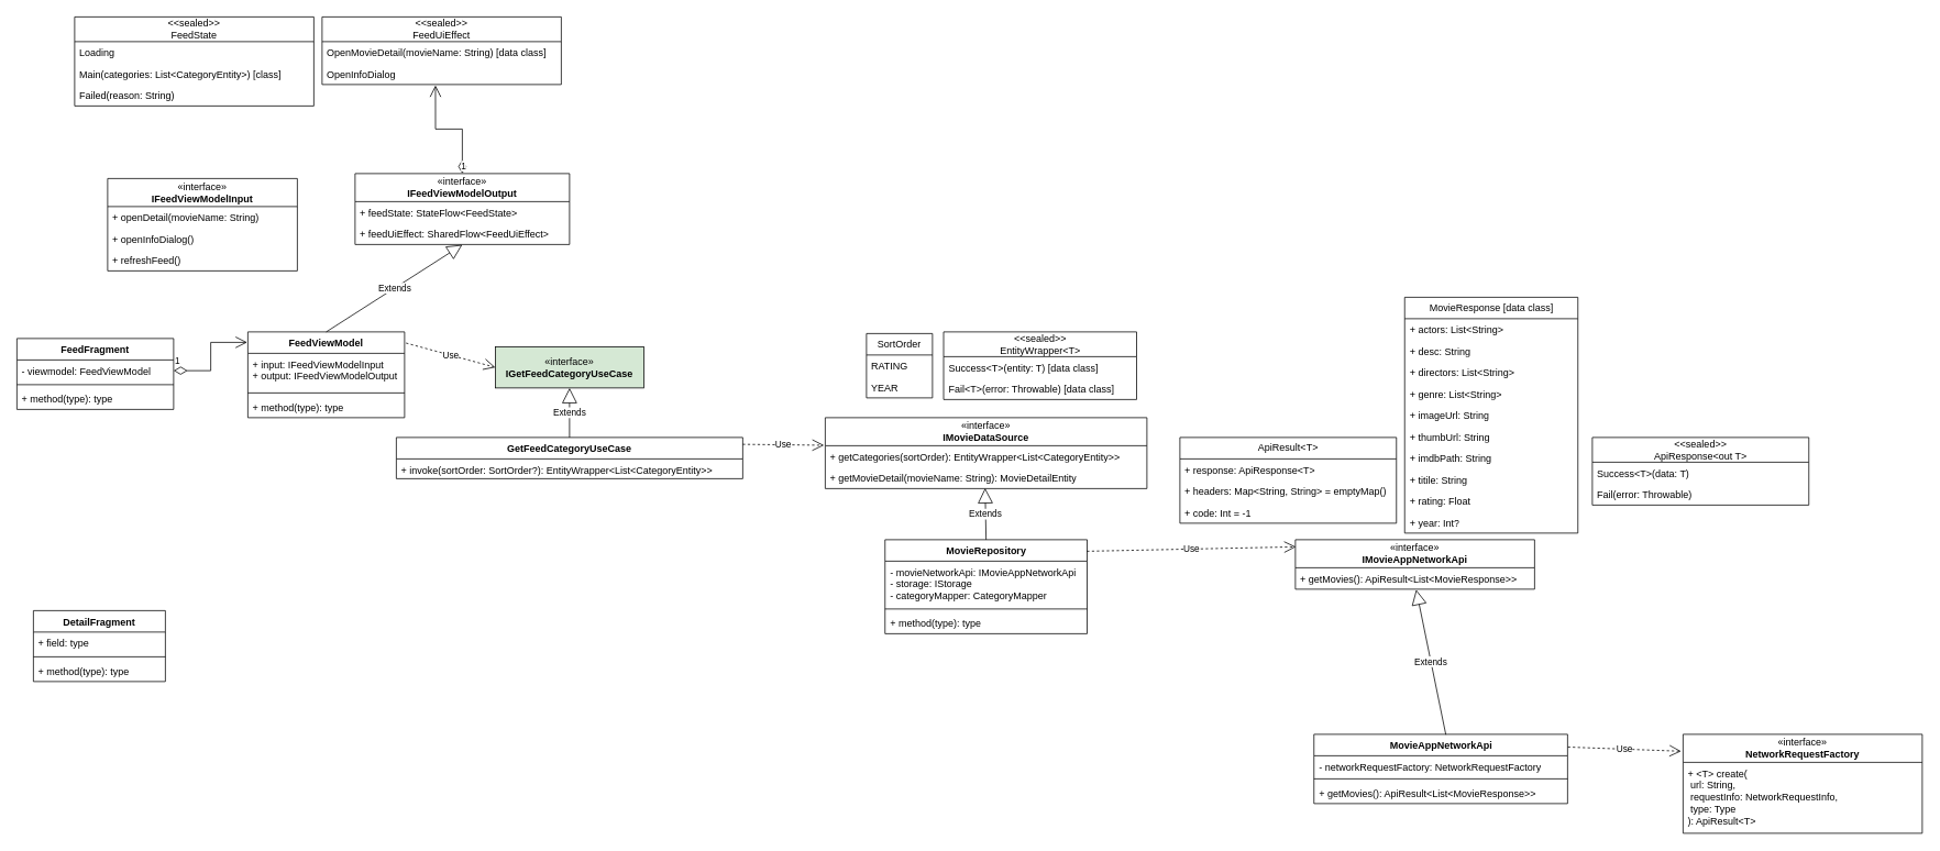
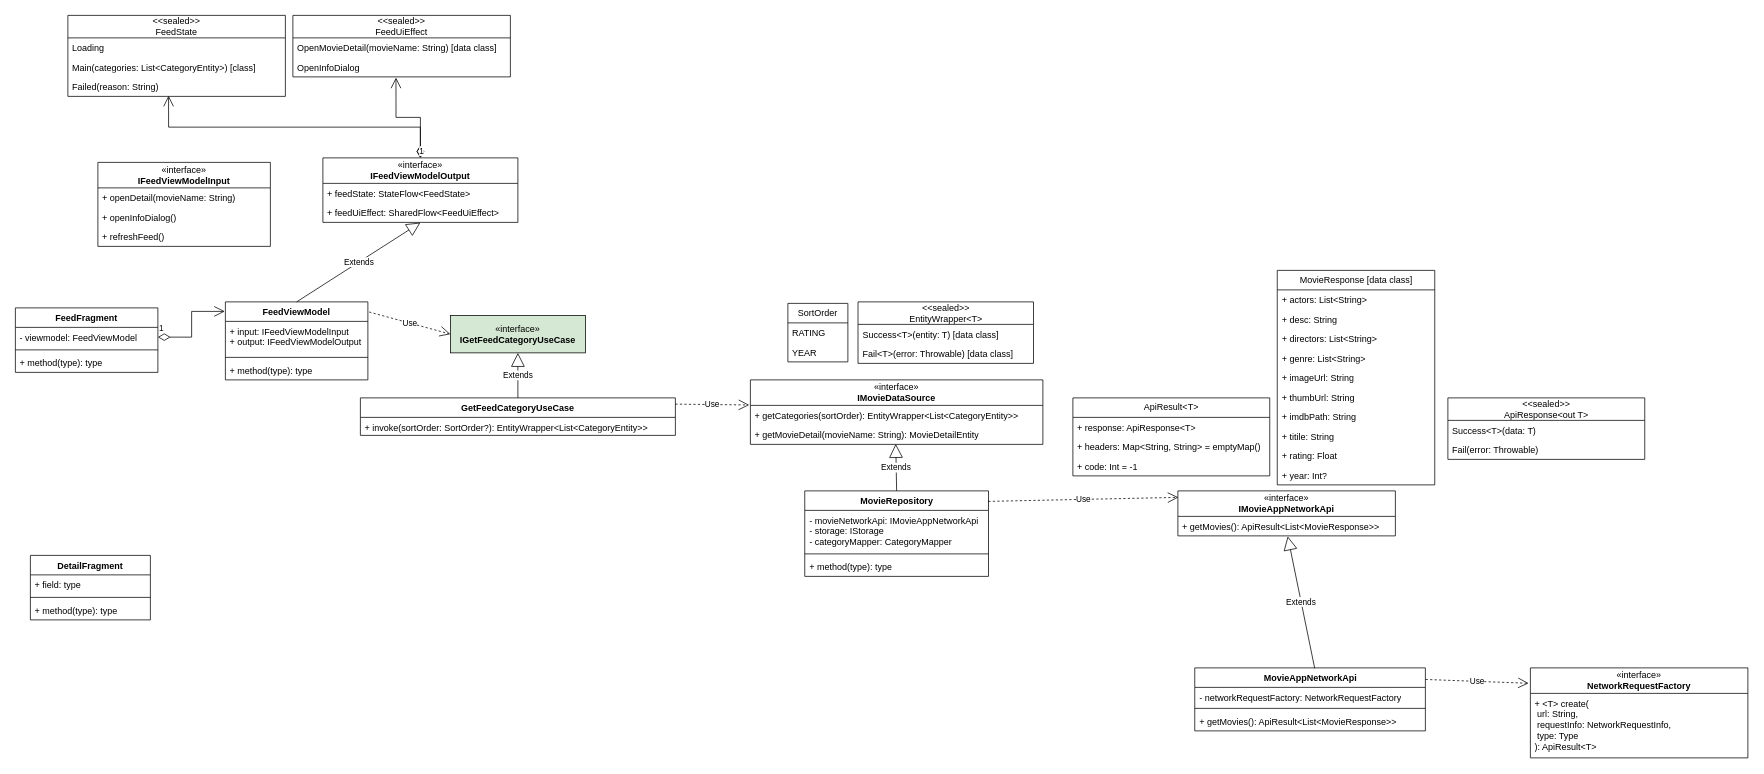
+ <mxCell id="35" value="1" style="endArrow=open;html=1;endSize=12;startArrow=diamondThin;startSize=14;startFill=0;edgeStyle=orthogonalEdgeStyle;align=left;verticalAlign=bottom;rounded=0;exitX=0.5;exitY=0;exitDx=0;exitDy=0;entryX=0.463;entryY=0.968;entryDx=0;entryDy=0;entryPerimeter=0;" edge="1" parent="1" source="24" target="34"><mxGeometry x="-1" y="3" relative="1" as="geometry"><mxPoint x="570" y="220" as="sourcePoint" /><mxPoint x="230" y="140" as="targetPoint" /></mxGeometry></mxCell>
